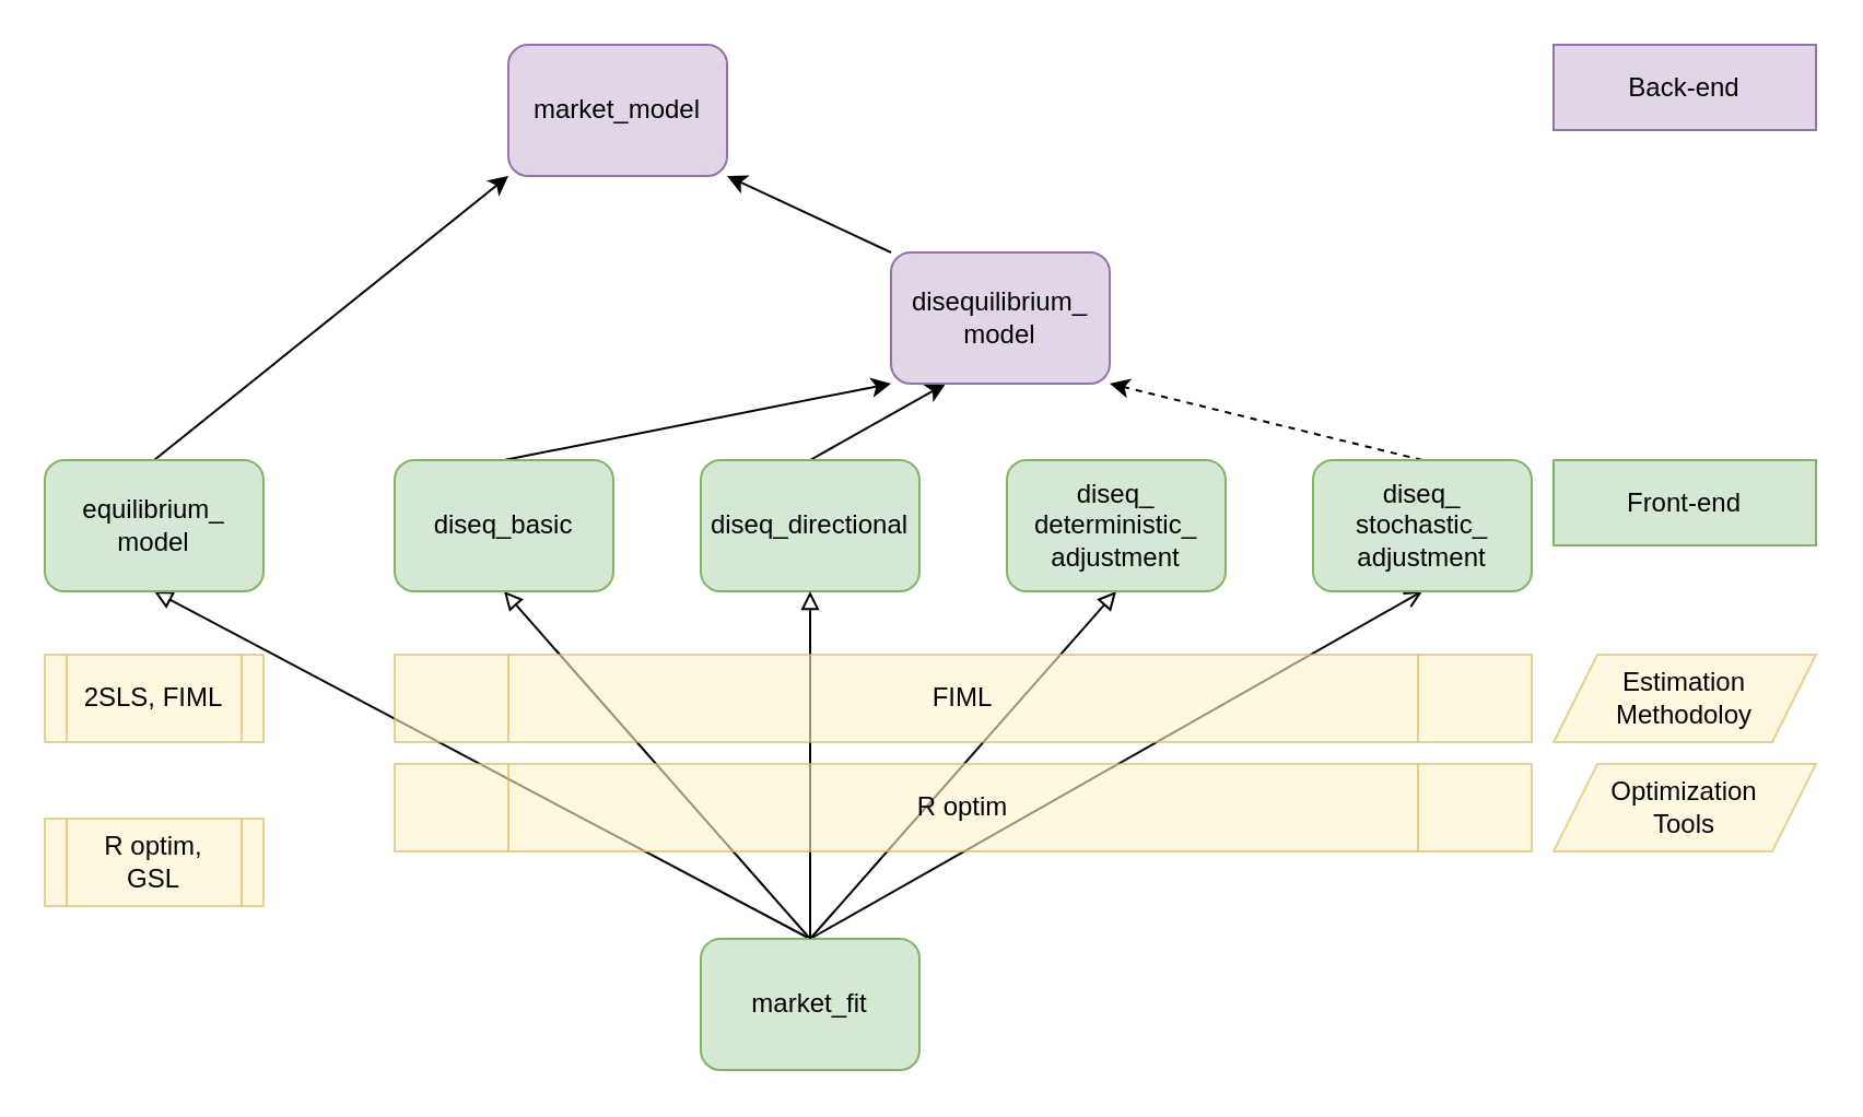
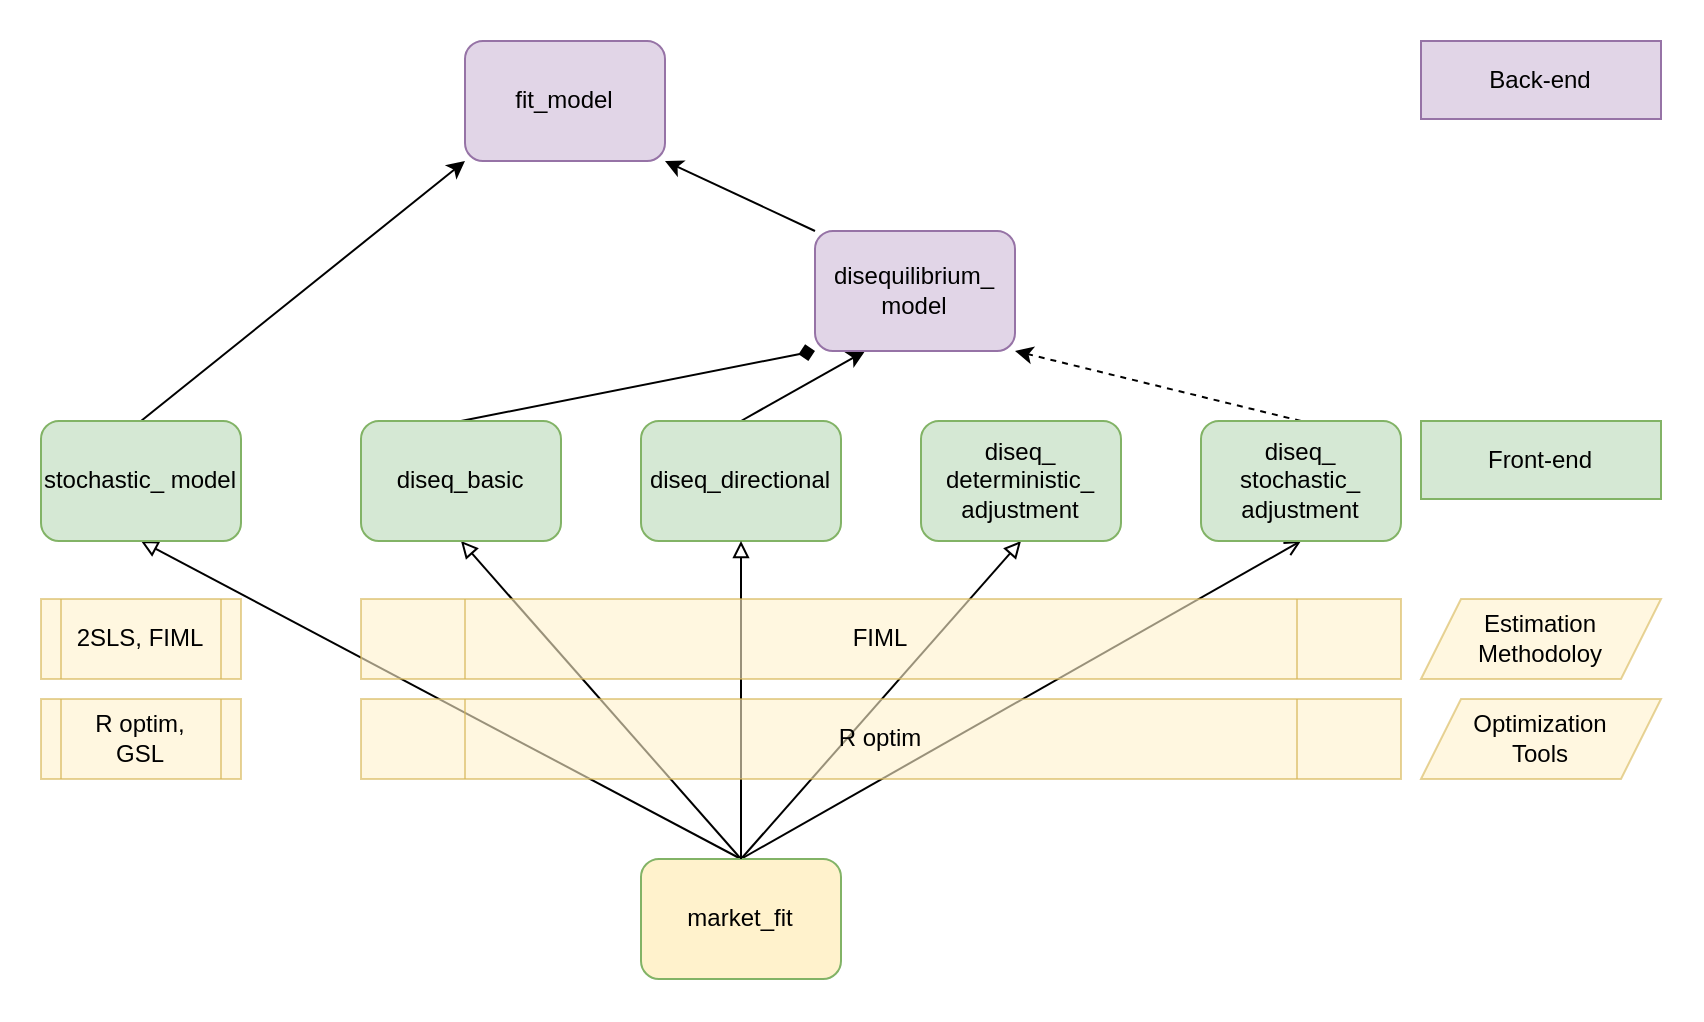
- <mxCell id="8" value="market_model" style="rounded=1;whiteSpace=wrap;html=1;fillColor=#e1d5e7;strokeColor=#9673a6;" parent="1" vertex="1"><mxGeometry x="232" y="20" width="100" height="60" as="geometry" /></mxCell>
+ <mxCell id="8" value="fit_model" style="rounded=1;whiteSpace=wrap;html=1;fillColor=#e1d5e7;strokeColor=#9673a6;" parent="1" vertex="1"><mxGeometry x="232" y="20" width="100" height="60" as="geometry" /></mxCell>
- <mxCell id="10" value="" style="edgeStyle=orthogonalEdgeStyle;rounded=0;orthogonalLoop=1;jettySize=auto;html=1;noEdgeStyle=1;orthogonal=1;entryX=0;entryY=1;entryDx=0;entryDy=0;exitX=0.5;exitY=0;exitDx=0;exitDy=0;" parent="1" source="14" target="13" edge="1"><mxGeometry relative="1" as="geometry" /></mxCell>
+ <mxCell id="10" value="" style="edgeStyle=orthogonalEdgeStyle;rounded=0;orthogonalLoop=1;jettySize=auto;html=1;noEdgeStyle=1;orthogonal=1;entryX=0;entryY=1;entryDx=0;entryDy=0;exitX=0.5;exitY=0;exitDx=0;exitDy=0;endArrow=diamond;" parent="1" source="14" target="13" edge="1"><mxGeometry relative="1" as="geometry" /></mxCell>
- <mxCell id="9" value="equilibrium_ model" style="rounded=1;whiteSpace=wrap;html=1;fillColor=#d5e8d4;strokeColor=#82b366;" parent="1" vertex="1"><mxGeometry x="20" y="210" width="100" height="60" as="geometry" /></mxCell>
+ <mxCell id="9" value="stochastic_ model" style="rounded=1;whiteSpace=wrap;html=1;fillColor=#d5e8d4;strokeColor=#82b366;" parent="1" vertex="1"><mxGeometry x="20" y="210" width="100" height="60" as="geometry" /></mxCell>
- <mxCell id="23" value="R optim,&lt;br&gt;GSL" style="shape=process;whiteSpace=wrap;html=1;backgroundOutline=1;align=center;fillColor=#fff2cc;strokeColor=#d6b656;labelBackgroundColor=none;opacity=60;" parent="1" vertex="1"><mxGeometry x="20" y="374" width="100" height="40" as="geometry" /></mxCell>
+ <mxCell id="23" value="R optim,&lt;br&gt;GSL" style="shape=process;whiteSpace=wrap;html=1;backgroundOutline=1;align=center;fillColor=#fff2cc;strokeColor=#d6b656;labelBackgroundColor=none;opacity=60;" parent="1" vertex="1"><mxGeometry x="20" y="349" width="100" height="40" as="geometry" /></mxCell>
- <mxCell id="24" value="market_fit" style="rounded=1;whiteSpace=wrap;html=1;fillColor=#d5e8d4;strokeColor=#82b366;" parent="1" vertex="1"><mxGeometry x="320" y="429" width="100" height="60" as="geometry" /></mxCell>
+ <mxCell id="24" value="market_fit" style="rounded=1;whiteSpace=wrap;html=1;fillColor=#fff2cc;strokeColor=#82b366;" parent="1" vertex="1"><mxGeometry x="320" y="429" width="100" height="60" as="geometry" /></mxCell>
